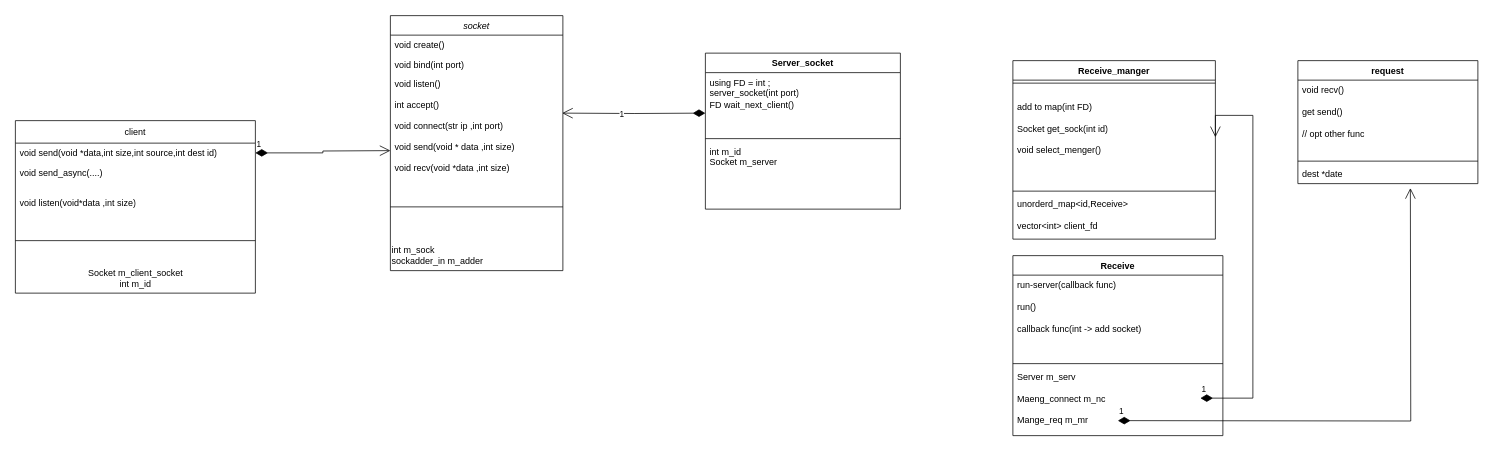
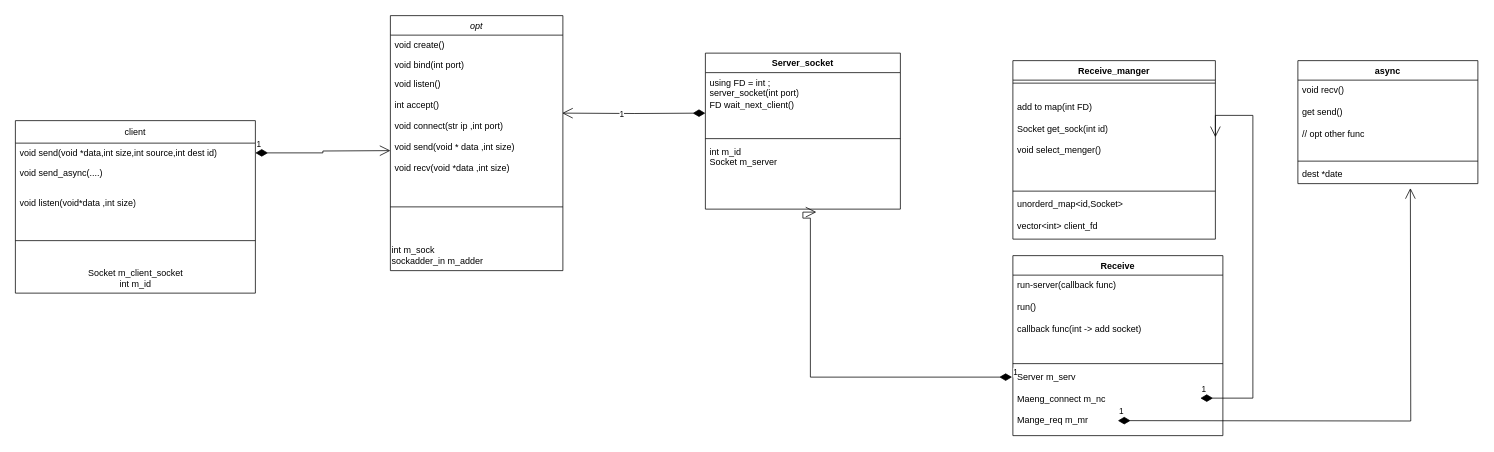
- <mxCell id="2" value="socket" style="swimlane;fontStyle=2;align=center;verticalAlign=top;childLayout=stackLayout;horizontal=1;startSize=26;horizontalStack=0;resizeParent=1;resizeLast=0;collapsible=1;marginBottom=0;rounded=0;shadow=0;strokeWidth=1;" parent="1" vertex="1"><mxGeometry x="520" width="230" height="340" as="geometry" y="20"><mxRectangle x="230" y="140" width="160" height="26" as="alternateBounds" /></mxGeometry></mxCell>
+ <mxCell id="2" value="opt" style="swimlane;fontStyle=2;align=center;verticalAlign=top;childLayout=stackLayout;horizontal=1;startSize=26;horizontalStack=0;resizeParent=1;resizeLast=0;collapsible=1;marginBottom=0;rounded=0;shadow=0;strokeWidth=1;" parent="1" vertex="1"><mxGeometry x="520" width="230" height="340" as="geometry" y="20"><mxRectangle x="230" y="140" width="160" height="26" as="alternateBounds" /></mxGeometry></mxCell>
- <mxCell id="25" value="request" style="swimlane;fontStyle=1;align=center;verticalAlign=top;childLayout=stackLayout;horizontal=1;startSize=26;horizontalStack=0;resizeParent=1;resizeParentMax=0;resizeLast=0;collapsible=1;marginBottom=0;whiteSpace=wrap;html=1;" parent="1" vertex="1"><mxGeometry x="1730" y="80" width="240" height="164" as="geometry" /></mxCell>
+ <mxCell id="25" value="async" style="swimlane;fontStyle=1;align=center;verticalAlign=top;childLayout=stackLayout;horizontal=1;startSize=26;horizontalStack=0;resizeParent=1;resizeParentMax=0;resizeLast=0;collapsible=1;marginBottom=0;whiteSpace=wrap;html=1;" parent="1" vertex="1"><mxGeometry x="1730" y="80" width="240" height="164" as="geometry" /></mxCell>
- <mxCell id="24" value="unorderd_map&amp;lt;id,Receive&amp;gt;&lt;div&gt;&lt;br&gt;&lt;/div&gt;&lt;div&gt;vector&amp;lt;int&amp;gt; client_fd&lt;/div&gt;" style="text;strokeColor=none;fillColor=none;align=left;verticalAlign=top;spacingLeft=4;spacingRight=4;overflow=hidden;rotatable=0;points=[[0,0.5],[1,0.5]];portConstraint=eastwest;whiteSpace=wrap;html=1;" parent="20" vertex="1"><mxGeometry y="178" width="270" height="60" as="geometry" /></mxCell>
+ <mxCell id="24" value="unorderd_map&amp;lt;id,Socket&amp;gt;&lt;div&gt;&lt;br&gt;&lt;/div&gt;&lt;div&gt;vector&amp;lt;int&amp;gt; client_fd&lt;/div&gt;" style="text;strokeColor=none;fillColor=none;align=left;verticalAlign=top;spacingLeft=4;spacingRight=4;overflow=hidden;rotatable=0;points=[[0,0.5],[1,0.5]];portConstraint=eastwest;whiteSpace=wrap;html=1;" parent="20" vertex="1"><mxGeometry y="178" width="270" height="60" as="geometry" /></mxCell>
+ <mxCell id="34" value="1" style="endArrow=open;html=1;endSize=12;startArrow=diamondThin;startSize=14;startFill=1;edgeStyle=orthogonalEdgeStyle;align=left;verticalAlign=bottom;rounded=0;exitX=-0.004;exitY=0.152;exitDx=0;exitDy=0;exitPerimeter=0;entryX=0.569;entryY=1.044;entryDx=0;entryDy=0;entryPerimeter=0;" parent="1" source="32" target="18" edge="1"><mxGeometry x="-1" y="3" relative="1" as="geometry"><mxPoint x="1160" y="390" as="sourcePoint" /><mxPoint x="1320" y="390" as="targetPoint" /><Array as="points"><mxPoint x="1080" y="502" /><mxPoint x="1080" y="290" /><mxPoint x="1070" y="290" /><mxPoint x="1070" y="282" /></Array></mxGeometry></mxCell>
